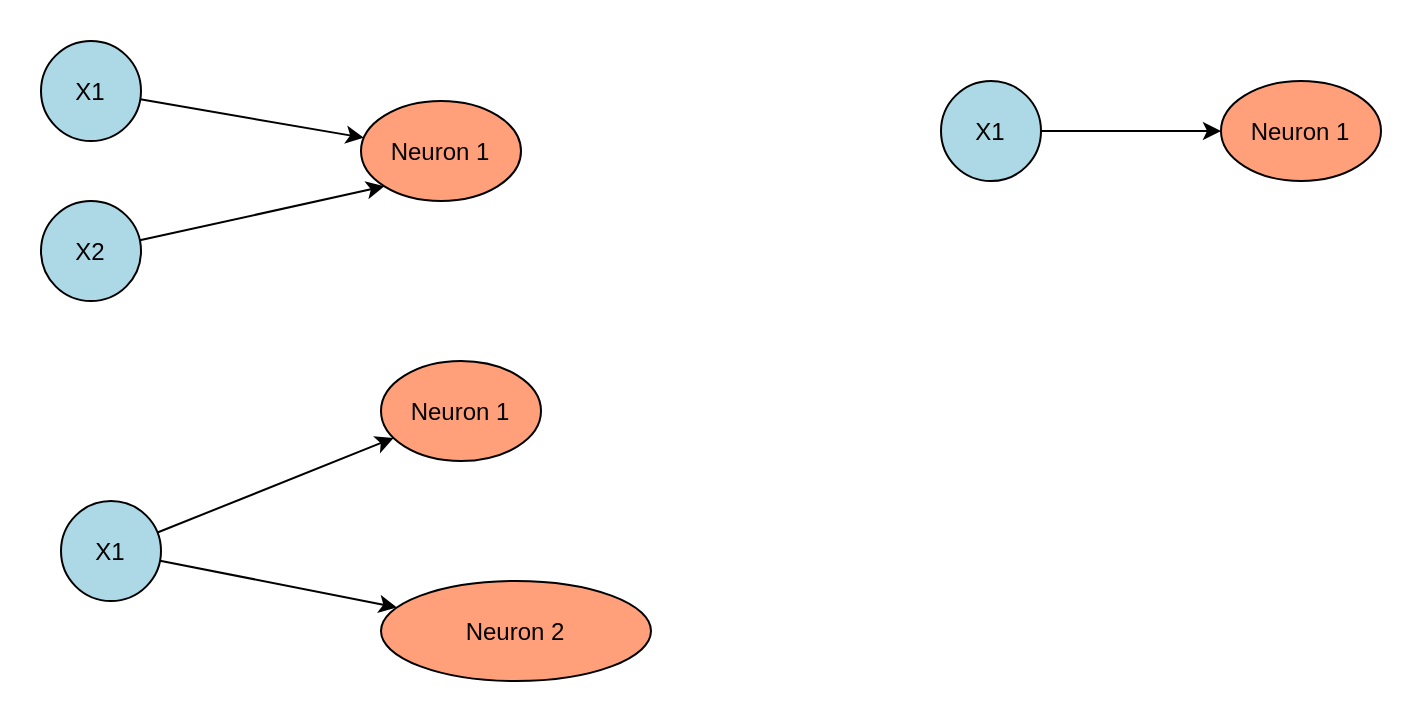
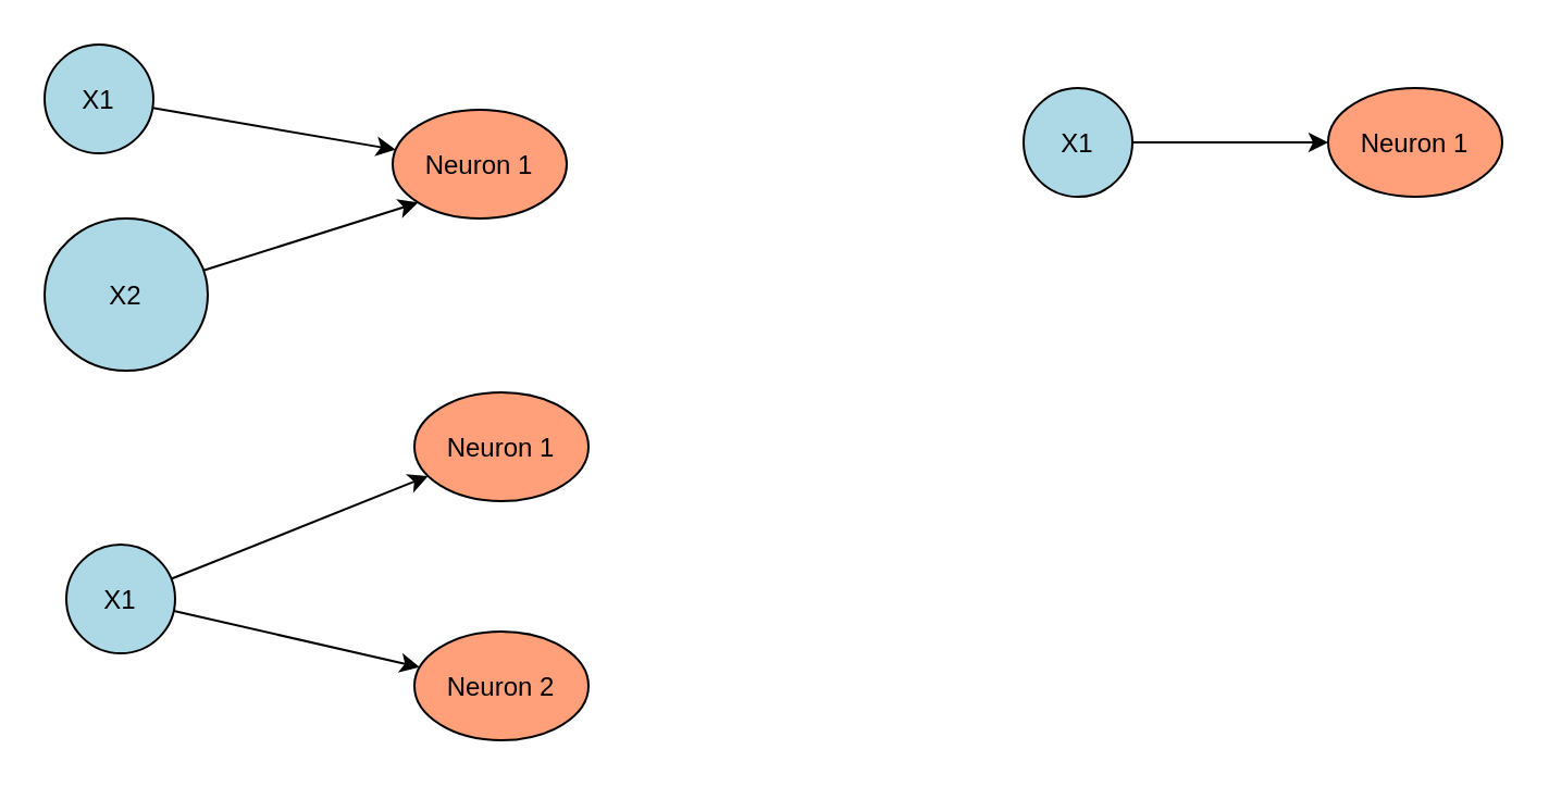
- <mxCell id="3" value="X2" style="ellipse;fillColor=#ADD8E6;strokeColor=#000000;" parent="1" vertex="1"><mxGeometry x="20" y="100" width="50" height="50" as="geometry" /></mxCell>
+ <mxCell id="3" value="X2" style="ellipse;fillColor=#ADD8E6;strokeColor=#000000;" parent="1" vertex="1"><mxGeometry x="20" y="100" width="75" height="70" as="geometry" /></mxCell>
- <mxCell id="7" value="Neuron 2" style="ellipse;fillColor=#FFA07A;strokeColor=#000000;" parent="1" vertex="1"><mxGeometry x="190" y="290" width="135" height="50" as="geometry" /></mxCell>
+ <mxCell id="7" value="Neuron 2" style="ellipse;fillColor=#FFA07A;strokeColor=#000000;" parent="1" vertex="1"><mxGeometry x="190" y="290" width="80" height="50" as="geometry" /></mxCell>
